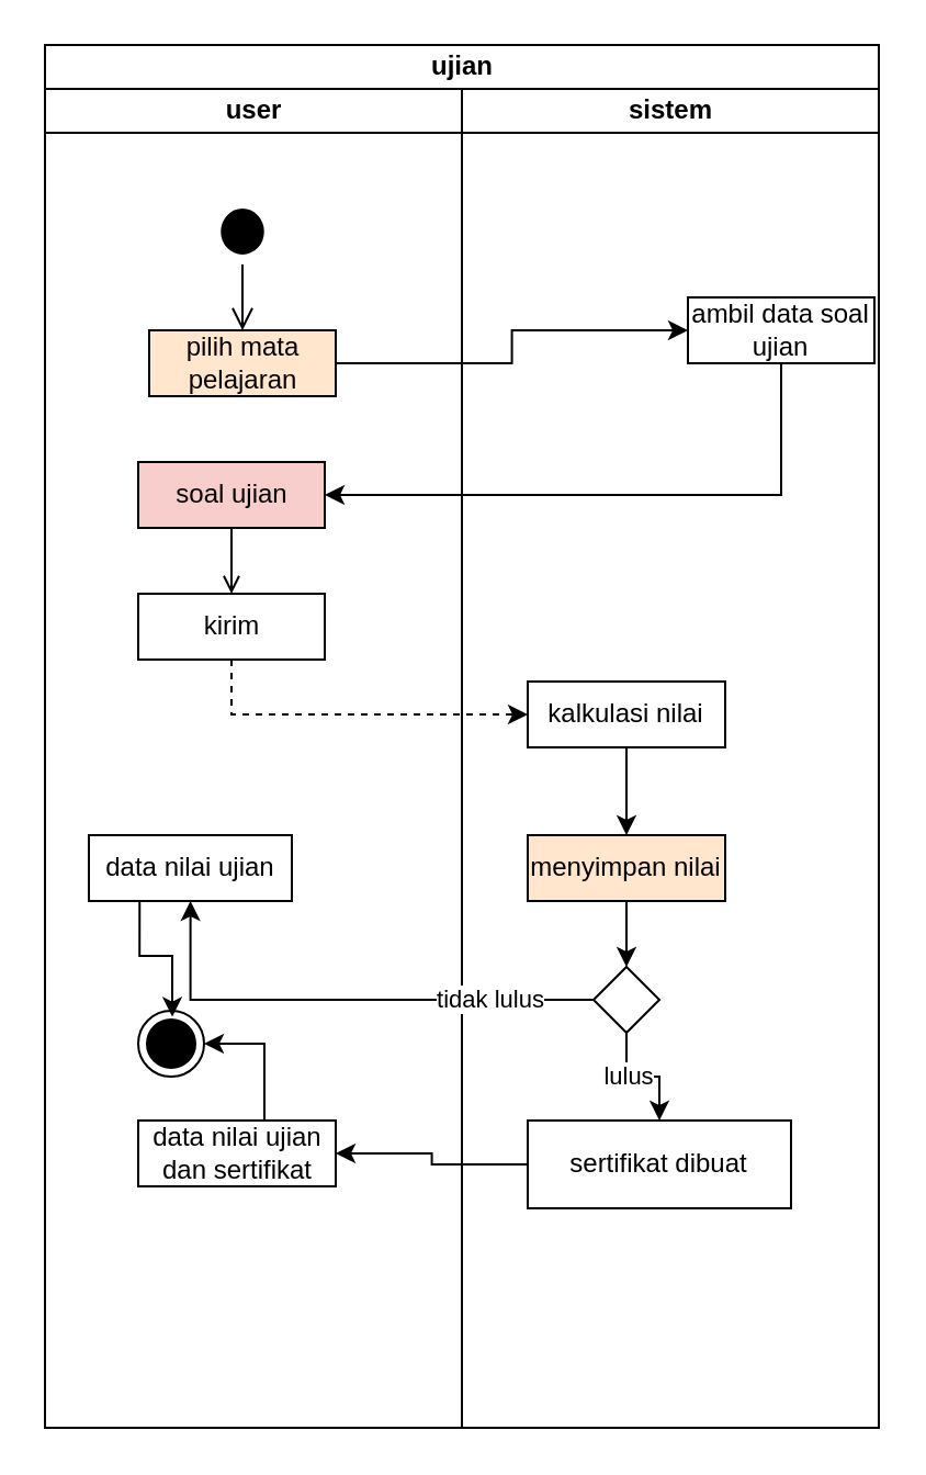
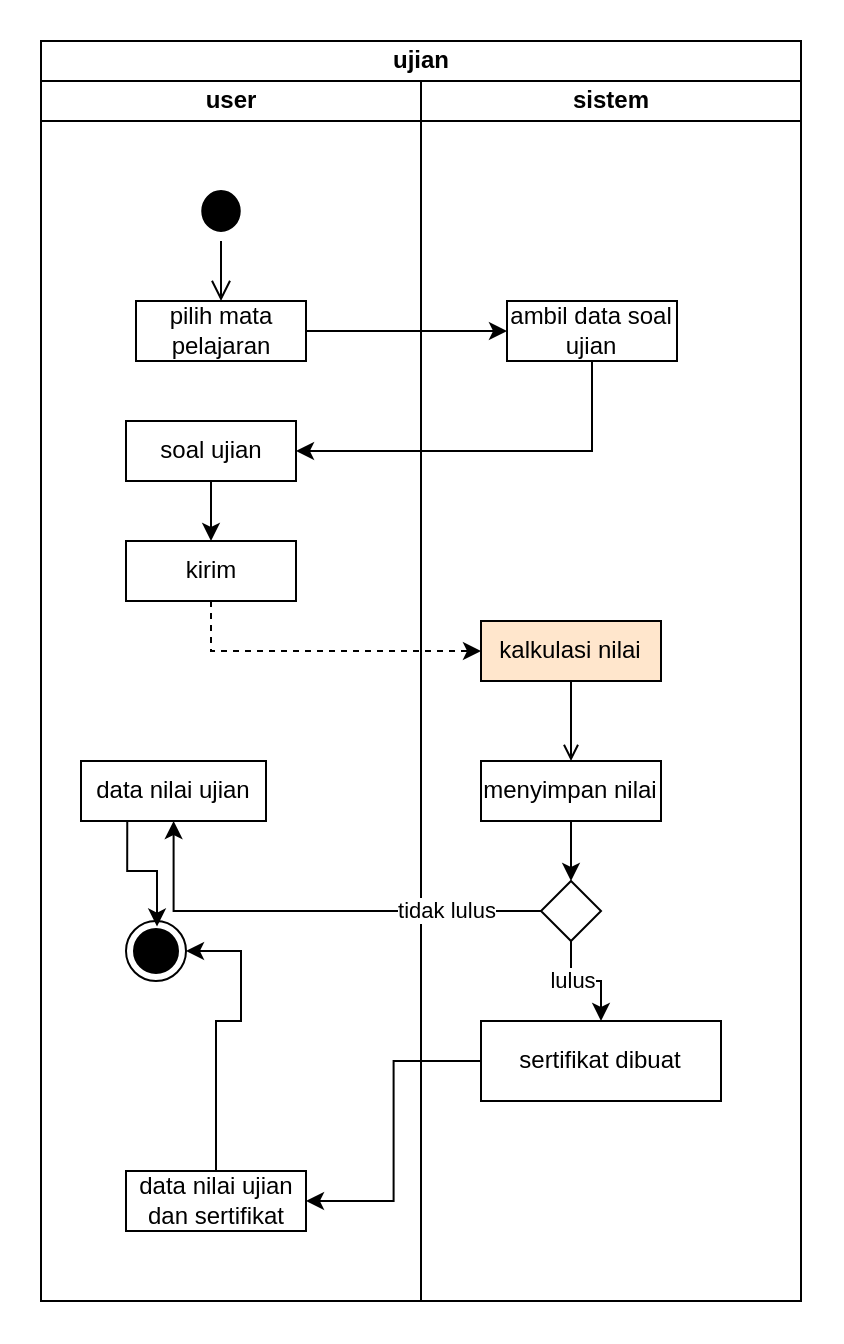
- <mxCell id="16" value="ambil data soal ujian" style="html=1;whiteSpace=wrap;" parent="15" vertex="1"><mxGeometry x="103" y="95" width="85" height="30" as="geometry" /></mxCell>
+ <mxCell id="16" value="ambil data soal ujian" style="html=1;whiteSpace=wrap;" parent="15" vertex="1"><mxGeometry x="43" y="110" width="85" height="30" as="geometry" /></mxCell>
- <mxCell id="6" value="pilih mata pelajaran" style="html=1;whiteSpace=wrap;fillColor=#ffe6cc;" parent="3" vertex="1"><mxGeometry x="47.5" y="110" width="85" height="30" as="geometry" /></mxCell>
+ <mxCell id="6" value="pilih mata pelajaran" style="html=1;whiteSpace=wrap;" parent="3" vertex="1"><mxGeometry x="47.5" y="110" width="85" height="30" as="geometry" /></mxCell>
- <mxCell id="7" value="soal ujian" style="html=1;whiteSpace=wrap;fillColor=#f8cecc;" parent="3" vertex="1"><mxGeometry x="42.5" y="170" width="85" height="30" as="geometry" /></mxCell>
+ <mxCell id="7" value="soal ujian" style="html=1;whiteSpace=wrap;" parent="3" vertex="1"><mxGeometry x="42.5" y="170" width="85" height="30" as="geometry" /></mxCell>
- <mxCell id="14" style="edgeStyle=orthogonalEdgeStyle;rounded=0;orthogonalLoop=1;jettySize=auto;html=1;exitX=0.5;exitY=1;exitDx=0;exitDy=0;entryX=0.5;entryY=0;entryDx=0;entryDy=0;endArrow=open;" parent="3" source="7" target="8" edge="1"><mxGeometry relative="1" as="geometry"><mxPoint x="233" y="235" as="targetPoint" /></mxGeometry></mxCell>
+ <mxCell id="14" style="edgeStyle=orthogonalEdgeStyle;rounded=0;orthogonalLoop=1;jettySize=auto;html=1;exitX=0.5;exitY=1;exitDx=0;exitDy=0;entryX=0.5;entryY=0;entryDx=0;entryDy=0;" parent="3" source="7" target="8" edge="1"><mxGeometry relative="1" as="geometry"><mxPoint x="233" y="235" as="targetPoint" /></mxGeometry></mxCell>
- <mxCell id="18" value="kalkulasi nilai" style="html=1;whiteSpace=wrap;" parent="15" vertex="1"><mxGeometry x="30" y="270" width="90" height="30" as="geometry" /></mxCell>
+ <mxCell id="18" value="kalkulasi nilai" style="html=1;whiteSpace=wrap;fillColor=#ffe6cc;" parent="15" vertex="1"><mxGeometry x="30" y="270" width="90" height="30" as="geometry" /></mxCell>
- <mxCell id="17" style="edgeStyle=orthogonalEdgeStyle;rounded=0;orthogonalLoop=1;jettySize=auto;html=1;exitX=0.5;exitY=1;exitDx=0;exitDy=0;entryX=0.5;entryY=0;entryDx=0;entryDy=0;" parent="15" source="18" target="23" edge="1"><mxGeometry relative="1" as="geometry" /></mxCell>
+ <mxCell id="17" style="edgeStyle=orthogonalEdgeStyle;rounded=0;orthogonalLoop=1;jettySize=auto;html=1;exitX=0.5;exitY=1;exitDx=0;exitDy=0;entryX=0.5;entryY=0;entryDx=0;entryDy=0;endArrow=open;" parent="15" source="18" target="23" edge="1"><mxGeometry relative="1" as="geometry" /></mxCell>
- <mxCell id="23" value="menyimpan nilai" style="html=1;whiteSpace=wrap;fillColor=#ffe6cc;" parent="15" vertex="1"><mxGeometry x="30" y="340" width="90" height="30" as="geometry" /></mxCell>
+ <mxCell id="23" value="menyimpan nilai" style="html=1;whiteSpace=wrap;" parent="15" vertex="1"><mxGeometry x="30" y="340" width="90" height="30" as="geometry" /></mxCell>
- <mxCell id="13" value="data nilai ujian dan sertifikat" style="html=1;whiteSpace=wrap;" parent="3" vertex="1"><mxGeometry x="42.5" y="470" width="90" height="30" as="geometry" /></mxCell>
+ <mxCell id="13" value="data nilai ujian dan sertifikat" style="html=1;whiteSpace=wrap;" parent="3" vertex="1"><mxGeometry x="42.5" y="545" width="90" height="30" as="geometry" /></mxCell>
